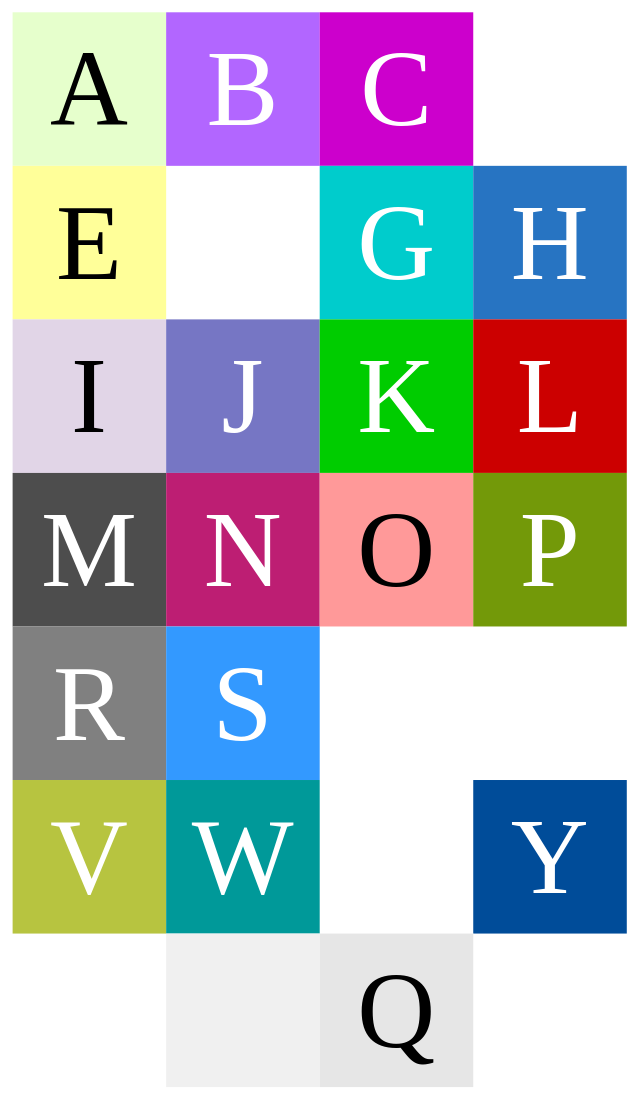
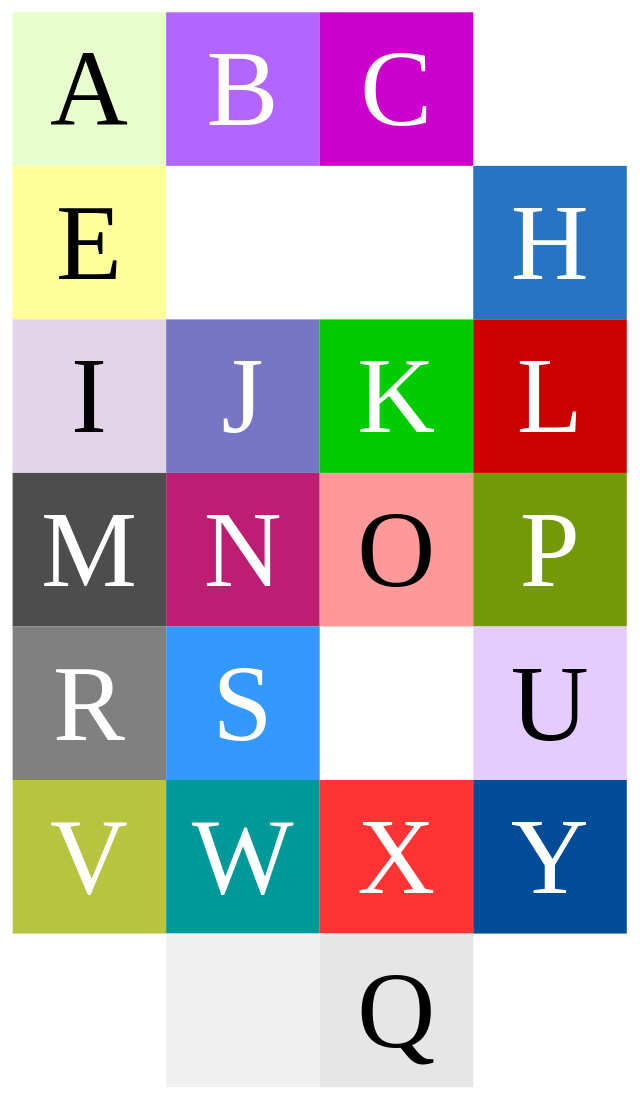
- <mxCell id="6" value="&lt;span style=&quot;font-size: 180px;&quot;&gt;&lt;font style=&quot;font-size: 180px;&quot;&gt;G&lt;/font&gt;&lt;/span&gt;" style="whiteSpace=wrap;html=1;aspect=fixed;hachureGap=4;fontFamily=Verdana;fontSize=180;strokeColor=none;fillColor=#00CCCC;fontStyle=0;labelBorderColor=none;labelBackgroundColor=none;fontColor=#FFFFFF;" parent="1" vertex="1"><mxGeometry x="532" y="276" width="256" height="256" as="geometry" /></mxCell>
+ <mxCell id="18" value="&lt;span style=&quot;font-size: 180px;&quot;&gt;&lt;font style=&quot;font-size: 180px;&quot;&gt;U&lt;/font&gt;&lt;/span&gt;" style="whiteSpace=wrap;html=1;aspect=fixed;hachureGap=4;fontFamily=Verdana;fontSize=180;strokeColor=none;fillColor=#E5CCFF;fontStyle=0;labelBorderColor=none;labelBackgroundColor=none;fontColor=#000000;" parent="1" vertex="1"><mxGeometry x="788" y="1044" width="256" height="256" as="geometry" /></mxCell>
+ <mxCell id="21" value="&lt;span style=&quot;font-size: 180px;&quot;&gt;&lt;font style=&quot;font-size: 180px;&quot;&gt;X&lt;/font&gt;&lt;/span&gt;" style="whiteSpace=wrap;html=1;aspect=fixed;hachureGap=4;fontFamily=Verdana;fontSize=180;strokeColor=none;fillColor=#FF3333;fontStyle=0;labelBorderColor=none;labelBackgroundColor=none;fontColor=#FFFFFF;" parent="1" vertex="1"><mxGeometry x="532" y="1300" width="256" height="256" as="geometry" /></mxCell>
